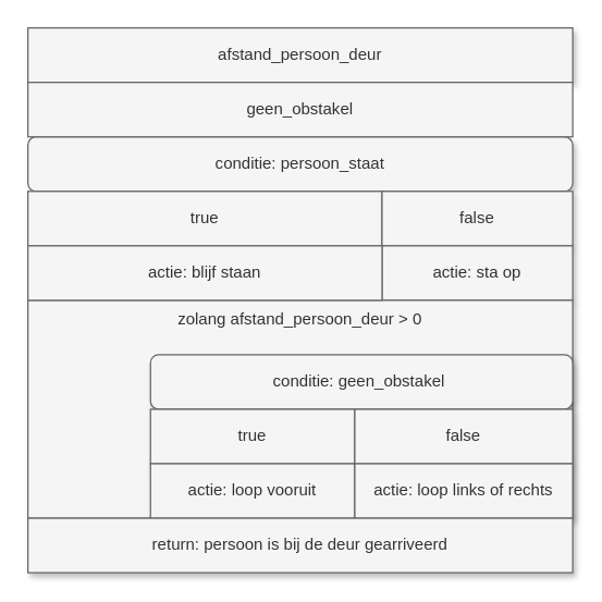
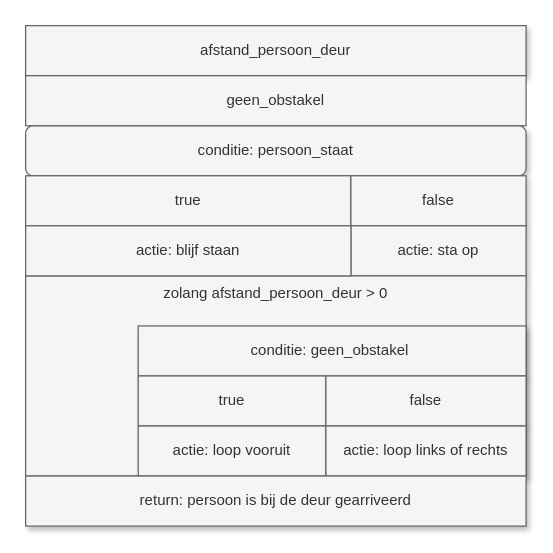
- <mxCell id="7" value="conditie: geen_obstakel&amp;nbsp;" style="whiteSpace=wrap;html=1;shadow=1;fillColor=#f5f5f5;fontColor=#333333;strokeColor=#666666;rounded=1;" parent="1" vertex="1"><mxGeometry x="110" y="260" width="310" height="40" as="geometry" /></mxCell>
+ <mxCell id="7" value="conditie: geen_obstakel&amp;nbsp;" style="whiteSpace=wrap;html=1;shadow=1;fillColor=#f5f5f5;fontColor=#333333;strokeColor=#666666;" parent="1" vertex="1"><mxGeometry x="110" y="260" width="310" height="40" as="geometry" /></mxCell>
